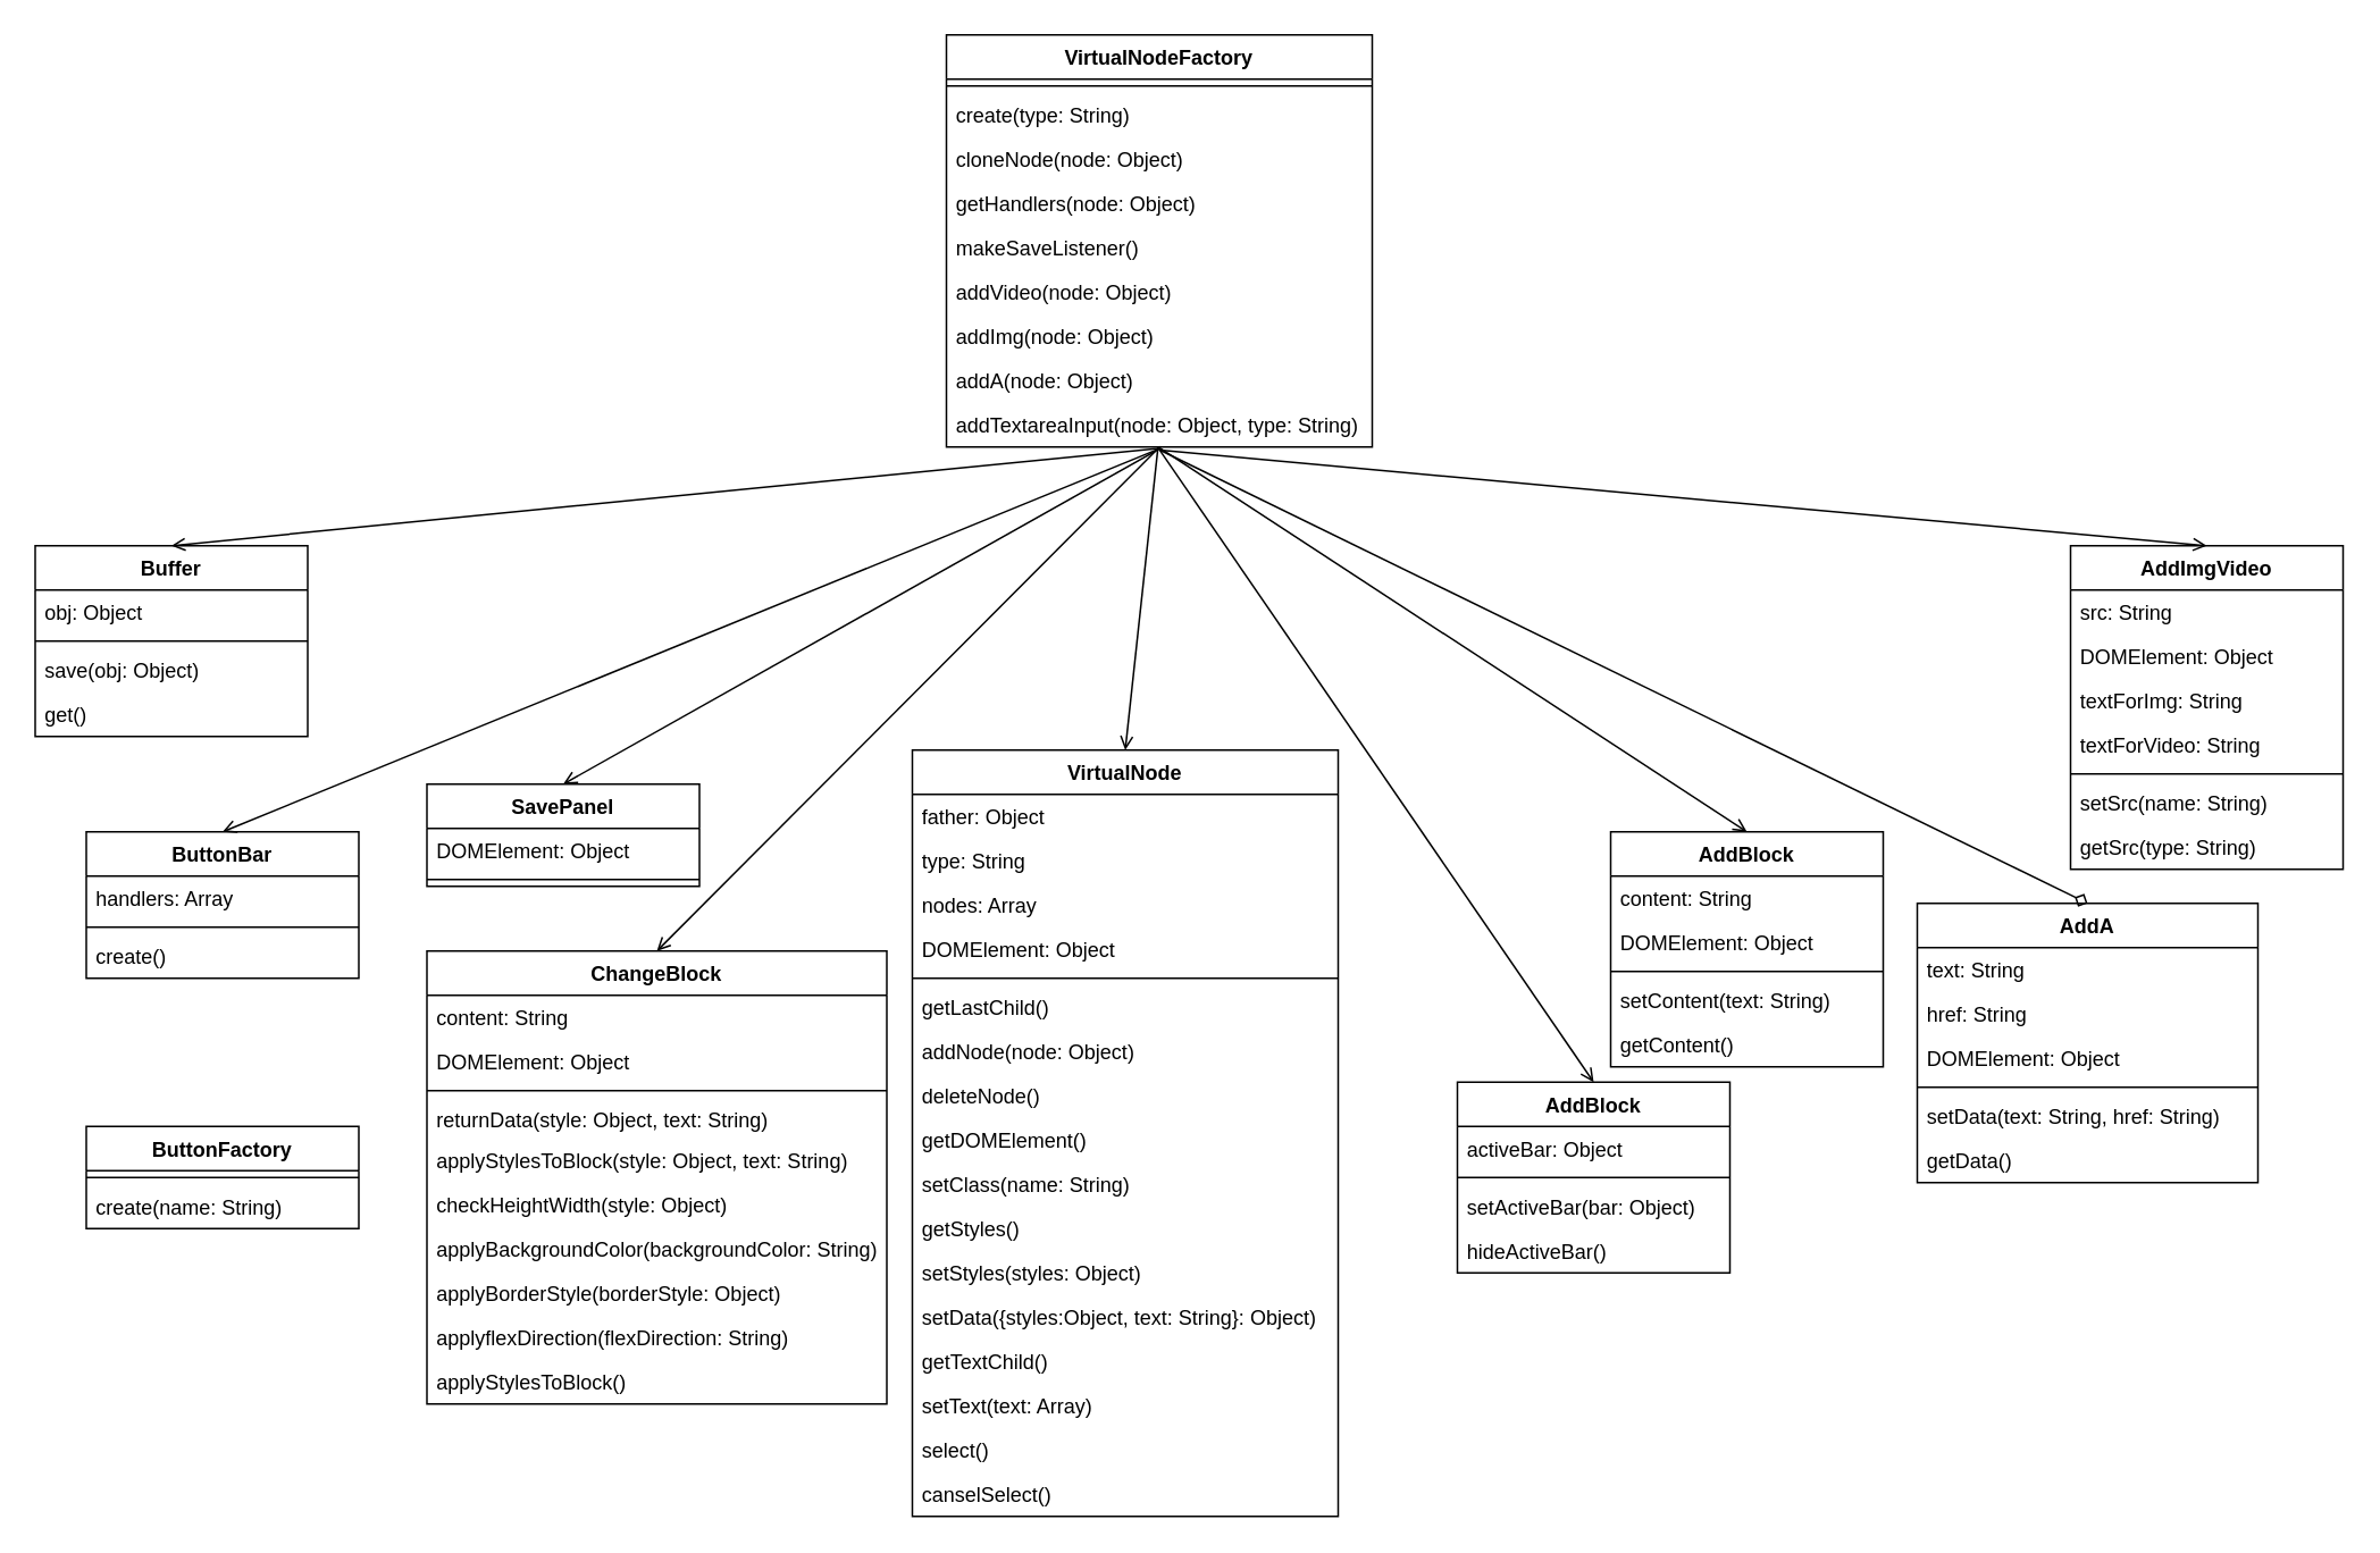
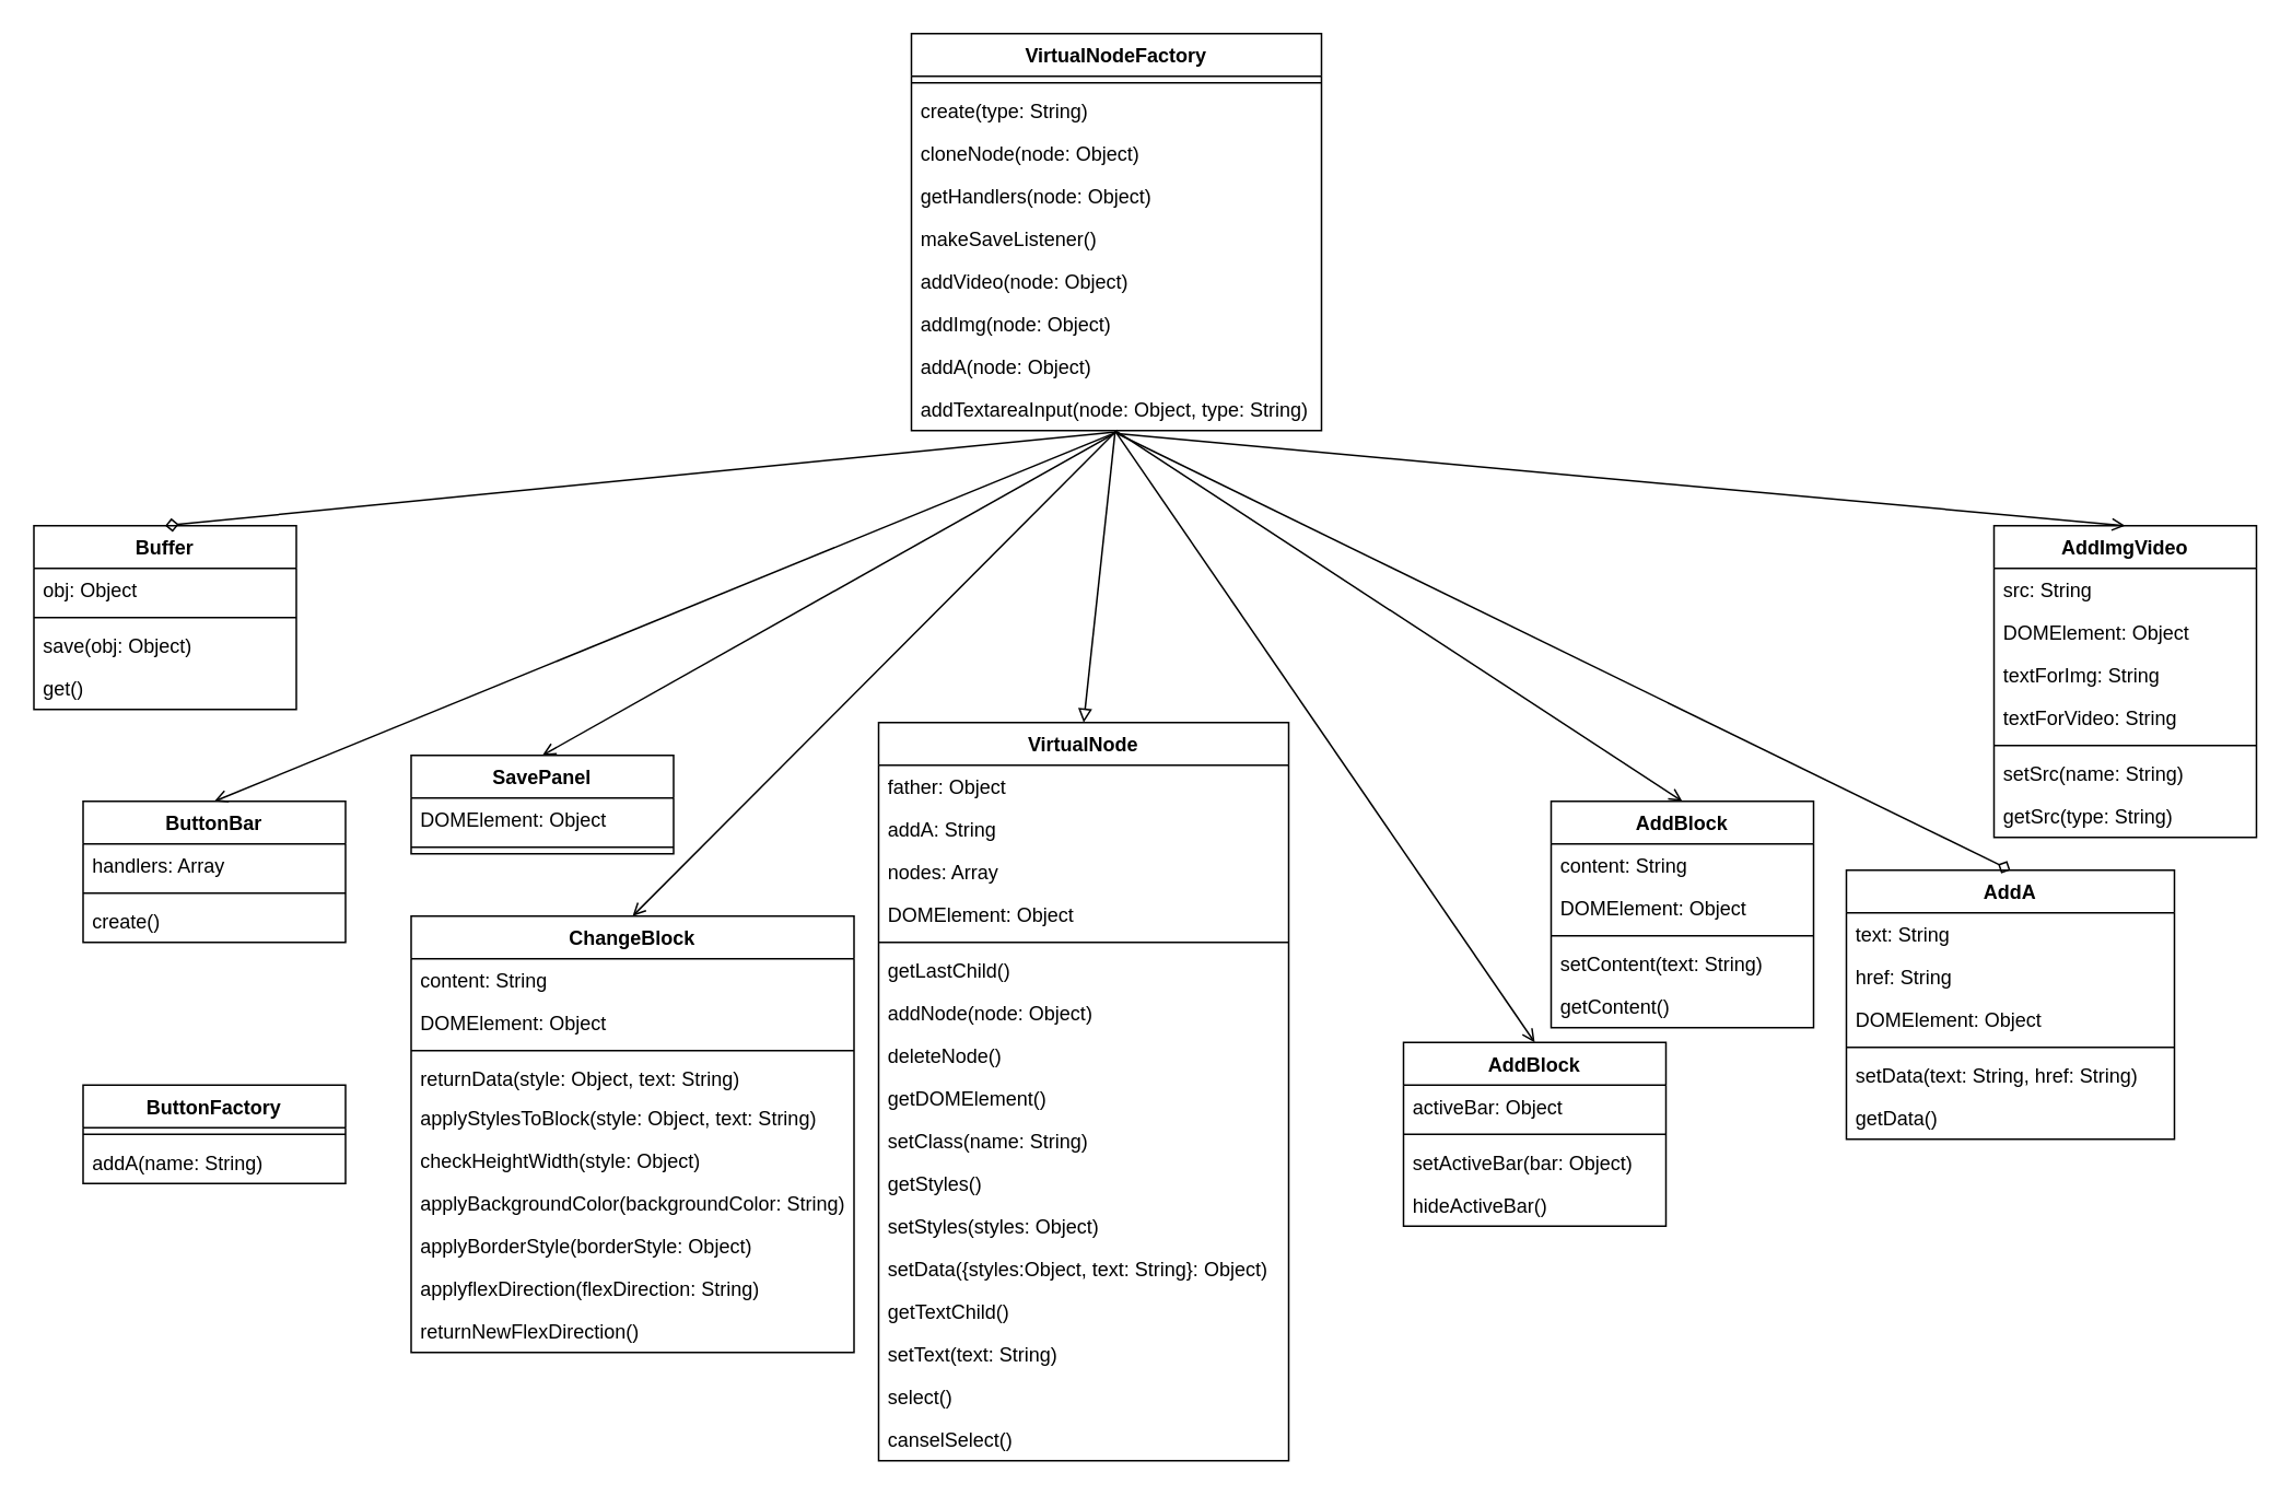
- <mxCell id="85" value="" style="endArrow=open;html=1;rounded=0;endFill=0;entryX=0.5;entryY=0;entryDx=0;entryDy=0;exitX=0.502;exitY=1.03;exitDx=0;exitDy=0;exitPerimeter=0;" edge="1" parent="1" source="11" target="52"><mxGeometry width="50" height="50" relative="1" as="geometry"><mxPoint x="685.5" y="430.78" as="sourcePoint" /><mxPoint x="110" y="358" as="targetPoint" /></mxGeometry></mxCell>
+ <mxCell id="85" value="" style="endArrow=diamond;html=1;rounded=0;endFill=0;entryX=0.5;entryY=0;entryDx=0;entryDy=0;exitX=0.502;exitY=1.03;exitDx=0;exitDy=0;exitPerimeter=0;" edge="1" parent="1" source="11" target="52"><mxGeometry width="50" height="50" relative="1" as="geometry"><mxPoint x="685.5" y="430.78" as="sourcePoint" /><mxPoint x="110" y="358" as="targetPoint" /></mxGeometry></mxCell>
- <mxCell id="30" value="" style="endArrow=open;html=1;rounded=0;endFill=0;entryX=0.5;entryY=0;entryDx=0;entryDy=0;exitX=0.497;exitY=0.996;exitDx=0;exitDy=0;exitPerimeter=0;" edge="1" parent="1" source="11" target="12"><mxGeometry width="50" height="50" relative="1" as="geometry"><mxPoint x="710" y="478" as="sourcePoint" /><mxPoint x="760" y="428" as="targetPoint" /></mxGeometry></mxCell>
+ <mxCell id="30" value="" style="endArrow=block;html=1;rounded=0;endFill=0;entryX=0.5;entryY=0;entryDx=0;entryDy=0;exitX=0.497;exitY=0.996;exitDx=0;exitDy=0;exitPerimeter=0;" edge="1" parent="1" source="11" target="12"><mxGeometry width="50" height="50" relative="1" as="geometry"><mxPoint x="710" y="478" as="sourcePoint" /><mxPoint x="760" y="428" as="targetPoint" /></mxGeometry></mxCell>
- <mxCell id="14" value="type: String" style="text;strokeColor=none;fillColor=none;align=left;verticalAlign=top;spacingLeft=4;spacingRight=4;overflow=hidden;rotatable=0;points=[[0,0.5],[1,0.5]];portConstraint=eastwest;" vertex="1" parent="12"><mxGeometry y="52" width="250" height="26" as="geometry" /></mxCell>
+ <mxCell id="14" value="addA: String" style="text;strokeColor=none;fillColor=none;align=left;verticalAlign=top;spacingLeft=4;spacingRight=4;overflow=hidden;rotatable=0;points=[[0,0.5],[1,0.5]];portConstraint=eastwest;" vertex="1" parent="12"><mxGeometry y="52" width="250" height="26" as="geometry" /></mxCell>
- <mxCell id="47" value="create(name: String)" style="text;strokeColor=none;fillColor=none;align=left;verticalAlign=top;spacingLeft=4;spacingRight=4;overflow=hidden;rotatable=0;points=[[0,0.5],[1,0.5]];portConstraint=eastwest;" vertex="1" parent="45"><mxGeometry y="34" width="160" height="26" as="geometry" /></mxCell>
+ <mxCell id="47" value="addA(name: String)" style="text;strokeColor=none;fillColor=none;align=left;verticalAlign=top;spacingLeft=4;spacingRight=4;overflow=hidden;rotatable=0;points=[[0,0.5],[1,0.5]];portConstraint=eastwest;" vertex="1" parent="45"><mxGeometry y="34" width="160" height="26" as="geometry" /></mxCell>
- <mxCell id="44" value="applyStylesToBlock()" style="text;strokeColor=none;fillColor=none;align=left;verticalAlign=top;spacingLeft=4;spacingRight=4;overflow=hidden;rotatable=0;points=[[0,0.5],[1,0.5]];portConstraint=eastwest;" vertex="1" parent="34"><mxGeometry y="240" width="270" height="26" as="geometry" /></mxCell>
+ <mxCell id="44" value="returnNewFlexDirection()" style="text;strokeColor=none;fillColor=none;align=left;verticalAlign=top;spacingLeft=4;spacingRight=4;overflow=hidden;rotatable=0;points=[[0,0.5],[1,0.5]];portConstraint=eastwest;" vertex="1" parent="34"><mxGeometry y="240" width="270" height="26" as="geometry" /></mxCell>
- <mxCell id="27" value="setText(text: Array)" style="text;strokeColor=none;fillColor=none;align=left;verticalAlign=top;spacingLeft=4;spacingRight=4;overflow=hidden;rotatable=0;points=[[0,0.5],[1,0.5]];portConstraint=eastwest;" vertex="1" parent="12"><mxGeometry y="372" width="250" height="26" as="geometry" /></mxCell>
+ <mxCell id="27" value="setText(text: String)" style="text;strokeColor=none;fillColor=none;align=left;verticalAlign=top;spacingLeft=4;spacingRight=4;overflow=hidden;rotatable=0;points=[[0,0.5],[1,0.5]];portConstraint=eastwest;" vertex="1" parent="12"><mxGeometry y="372" width="250" height="26" as="geometry" /></mxCell>
